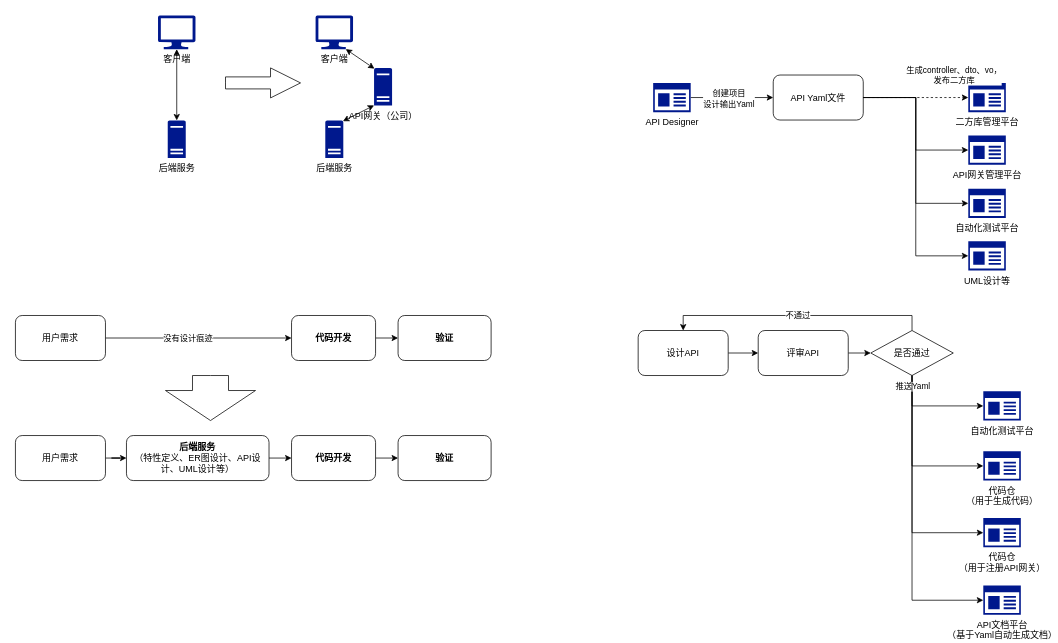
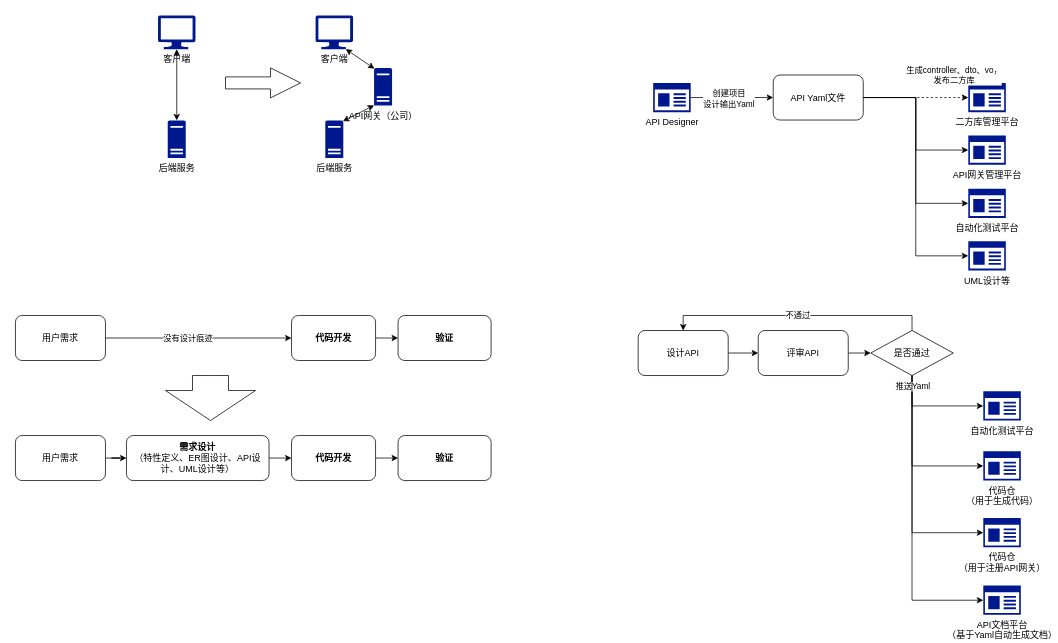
- <mxCell id="12" value="&lt;b&gt;后端服务&lt;/b&gt;&lt;br&gt;（特性定义、ER图设计、API设计、UML设计等）" style="rounded=1;whiteSpace=wrap;html=1;" vertex="1" parent="1"><mxGeometry x="168" y="580" width="190" height="60" as="geometry" /></mxCell>
+ <mxCell id="12" value="&lt;b&gt;需求设计&lt;/b&gt;&lt;br&gt;（特性定义、ER图设计、API设计、UML设计等）" style="rounded=1;whiteSpace=wrap;html=1;" vertex="1" parent="1"><mxGeometry x="168" y="580" width="190" height="60" as="geometry" /></mxCell>
